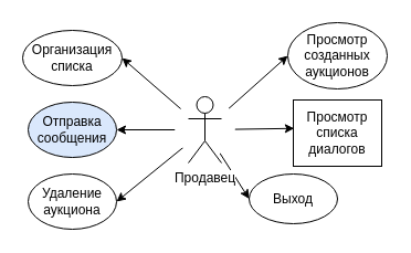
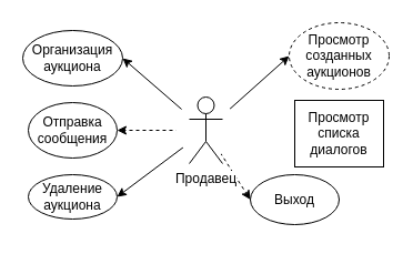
- <mxCell id="9" value="Просмотр созданных аукционов&lt;br&gt;" style="ellipse;whiteSpace=wrap;html=1;" parent="1" vertex="1"><mxGeometry x="260" y="20" width="90" height="60" as="geometry" /></mxCell>
+ <mxCell id="9" value="Просмотр созданных аукционов&lt;br&gt;" style="ellipse;whiteSpace=wrap;html=1;dashed=1;" parent="1" vertex="1"><mxGeometry x="260" y="20" width="90" height="60" as="geometry" /></mxCell>
- <mxCell id="11" value="Организация списка" style="ellipse;whiteSpace=wrap;html=1;" parent="1" vertex="1"><mxGeometry x="20" y="27" width="90" height="50" as="geometry" /></mxCell>
+ <mxCell id="11" value="Организация аукциона" style="ellipse;whiteSpace=wrap;html=1;" parent="1" vertex="1"><mxGeometry x="20" y="27" width="90" height="50" as="geometry" /></mxCell>
- <mxCell id="6" value="" style="endArrow=classic;html=1;entryX=0.01;entryY=0.429;entryDx=0;entryDy=0;entryPerimeter=0;exitX=0.5;exitY=0.5;exitDx=0;exitDy=0;exitPerimeter=0;" parent="1" source="13" target="10" edge="1"><mxGeometry width="50" height="50" relative="1" as="geometry"><mxPoint x="180" y="292" as="sourcePoint" /><mxPoint x="230" y="242" as="targetPoint" /></mxGeometry></mxCell>
- <mxCell id="12" value="Отправка сообщения" style="ellipse;whiteSpace=wrap;html=1;fillColor=#dae8fc;" parent="1" vertex="1"><mxGeometry x="25" y="92" width="80" height="50" as="geometry" /></mxCell>
+ <mxCell id="12" value="Отправка сообщения" style="ellipse;whiteSpace=wrap;html=1;" parent="1" vertex="1"><mxGeometry x="25" y="92" width="80" height="50" as="geometry" /></mxCell>
- <mxCell id="7" value="" style="endArrow=classic;html=1;entryX=1;entryY=0.5;entryDx=0;entryDy=0;exitX=0.5;exitY=0.5;exitDx=0;exitDy=0;exitPerimeter=0;" parent="1" source="13" target="12" edge="1"><mxGeometry width="50" height="50" relative="1" as="geometry"><mxPoint x="290" y="292" as="sourcePoint" /><mxPoint x="340" y="242" as="targetPoint" /></mxGeometry></mxCell>
+ <mxCell id="7" value="" style="endArrow=classic;html=1;entryX=1;entryY=0.5;entryDx=0;entryDy=0;exitX=0.5;exitY=0.5;exitDx=0;exitDy=0;exitPerimeter=0;dashed=1;" parent="1" source="13" target="12" edge="1"><mxGeometry width="50" height="50" relative="1" as="geometry"><mxPoint x="290" y="292" as="sourcePoint" /><mxPoint x="340" y="242" as="targetPoint" /></mxGeometry></mxCell>
- <mxCell id="2" value="" style="endArrow=classic;html=1;entryX=0;entryY=0.5;entryDx=0;entryDy=0;exitX=0.5;exitY=0.5;exitDx=0;exitDy=0;exitPerimeter=0;" edge="1" parent="1" source="13" target="15"><mxGeometry width="50" height="50" relative="1" as="geometry"><mxPoint x="195" y="127" as="sourcePoint" /><mxPoint x="276" y="126" as="targetPoint" /></mxGeometry></mxCell>
+ <mxCell id="2" value="" style="endArrow=classic;html=1;entryX=0;entryY=0.5;entryDx=0;entryDy=0;exitX=0.5;exitY=0.5;exitDx=0;exitDy=0;exitPerimeter=0;dashed=1;" edge="1" parent="1" source="13" target="15"><mxGeometry width="50" height="50" relative="1" as="geometry"><mxPoint x="195" y="127" as="sourcePoint" /><mxPoint x="276" y="126" as="targetPoint" /></mxGeometry></mxCell>
- <mxCell id="14" value="Удаление аукциона" style="ellipse;whiteSpace=wrap;html=1;" parent="1" vertex="1"><mxGeometry x="25" y="157" width="80" height="50" as="geometry" /></mxCell>
+ <mxCell id="14" value="Удаление аукциона" style="ellipse;whiteSpace=wrap;html=1;" parent="1" vertex="1"><mxGeometry x="25" y="157" width="80" height="40" as="geometry" /></mxCell>
